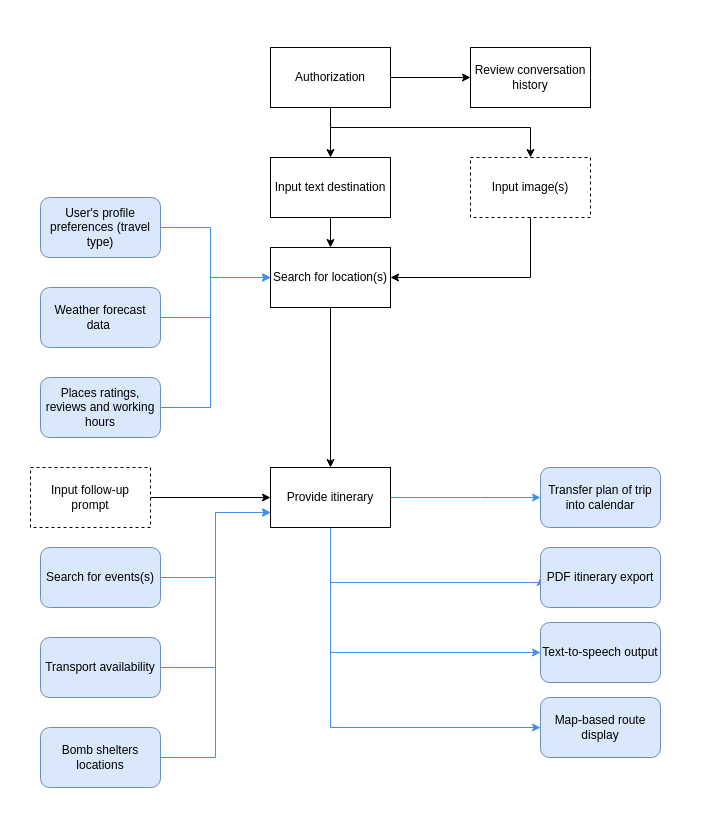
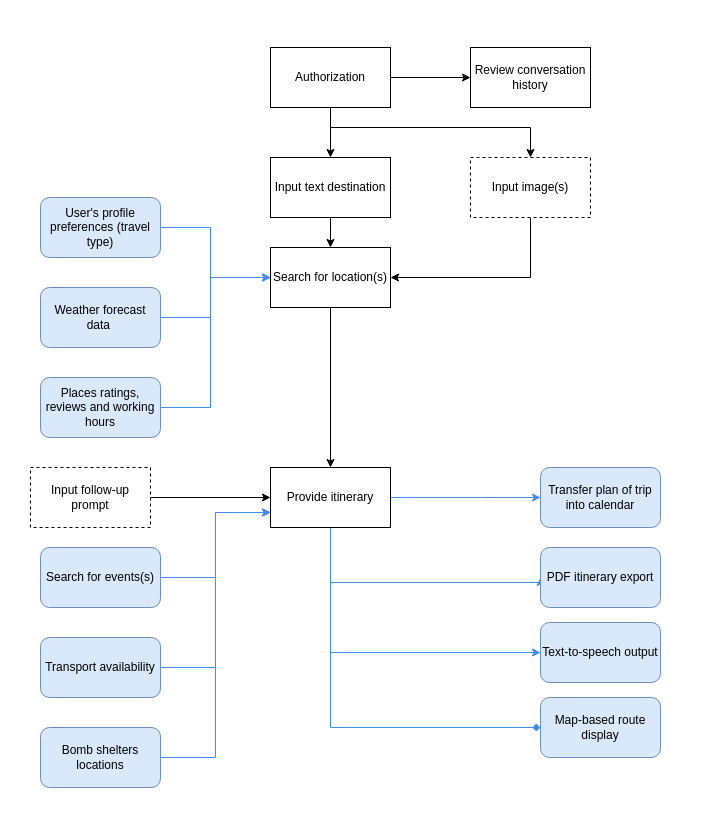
- <mxCell id="14" style="edgeStyle=orthogonalEdgeStyle;rounded=0;orthogonalLoop=1;jettySize=auto;html=1;entryX=0;entryY=0.5;entryDx=0;entryDy=0;strokeColor=light-dark(#428DF0,#EDEDED);" edge="1" parent="1" source="15" target="21"><mxGeometry relative="1" as="geometry"><Array as="points"><mxPoint x="330" y="727" /></Array></mxGeometry></mxCell>
+ <mxCell id="14" style="edgeStyle=orthogonalEdgeStyle;rounded=0;orthogonalLoop=1;jettySize=auto;html=1;entryX=0;entryY=0.5;entryDx=0;entryDy=0;strokeColor=light-dark(#428DF0,#EDEDED);endArrow=diamond;" edge="1" parent="1" source="15" target="21"><mxGeometry relative="1" as="geometry"><Array as="points"><mxPoint x="330" y="727" /></Array></mxGeometry></mxCell>
